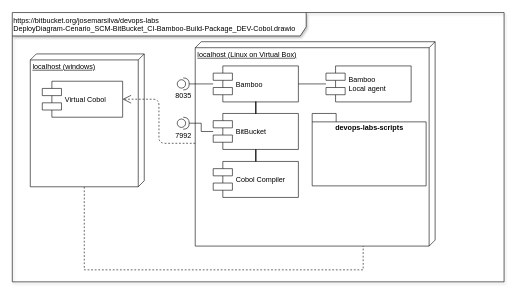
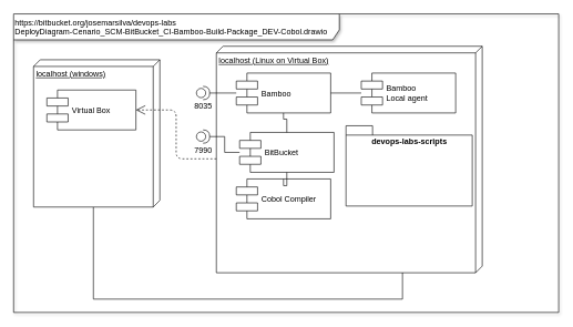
- <mxCell id="5" value="Virtual Cobol" style="shape=component;align=left;spacingLeft=36;fillColor=none;" parent="1" vertex="1"><mxGeometry x="70" y="134.5" width="134" height="60" as="geometry" /></mxCell>
+ <mxCell id="5" value="Virtual Box" style="shape=component;align=left;spacingLeft=36;fillColor=none;" parent="1" vertex="1"><mxGeometry x="70" y="134.5" width="134" height="60" as="geometry" /></mxCell>
- <mxCell id="13" value="BitBucket" style="shape=component;align=left;spacingLeft=36;fillColor=none;" parent="1" vertex="1"><mxGeometry x="355" y="188.25" width="142" height="60" as="geometry" /></mxCell>
+ <mxCell id="13" value="BitBucket" style="shape=component;align=left;spacingLeft=36;fillColor=none;" parent="1" vertex="1"><mxGeometry x="360" y="198.25" width="142" height="60" as="geometry" /></mxCell>
- <mxCell id="19" value="7992" style="shape=providedRequiredInterface;html=1;verticalLabelPosition=bottom;" parent="1" vertex="1"><mxGeometry x="295" y="194.5" width="20" height="20" as="geometry" /></mxCell>
+ <mxCell id="19" value="7990" style="shape=providedRequiredInterface;html=1;verticalLabelPosition=bottom;" parent="1" vertex="1"><mxGeometry x="295" y="194.5" width="20" height="20" as="geometry" /></mxCell>
- <mxCell id="3" style="rounded=0;orthogonalLoop=1;jettySize=auto;html=1;entryX=0;entryY=0;entryDx=290.75;entryDy=105.5;entryPerimeter=0;endArrow=none;endFill=0;exitX=0;exitY=0;exitDx=221.5;exitDy=100;exitPerimeter=0;edgeStyle=orthogonalEdgeStyle;dashed=1;" parent="1" source="4" target="6" edge="1"><mxGeometry relative="1" as="geometry"><mxPoint x="257" y="290.856" as="sourcePoint" /><Array as="points"><mxPoint x="140" y="449" /><mxPoint x="605" y="449" /></Array></mxGeometry></mxCell>
+ <mxCell id="3" style="rounded=0;orthogonalLoop=1;jettySize=auto;html=1;entryX=0;entryY=0;entryDx=290.75;entryDy=105.5;entryPerimeter=0;endArrow=none;endFill=0;exitX=0;exitY=0;exitDx=221.5;exitDy=100;exitPerimeter=0;edgeStyle=orthogonalEdgeStyle;" parent="1" source="4" target="6" edge="1"><mxGeometry relative="1" as="geometry"><mxPoint x="257" y="290.856" as="sourcePoint" /><Array as="points"><mxPoint x="140" y="449" /><mxPoint x="605" y="449" /></Array></mxGeometry></mxCell>
